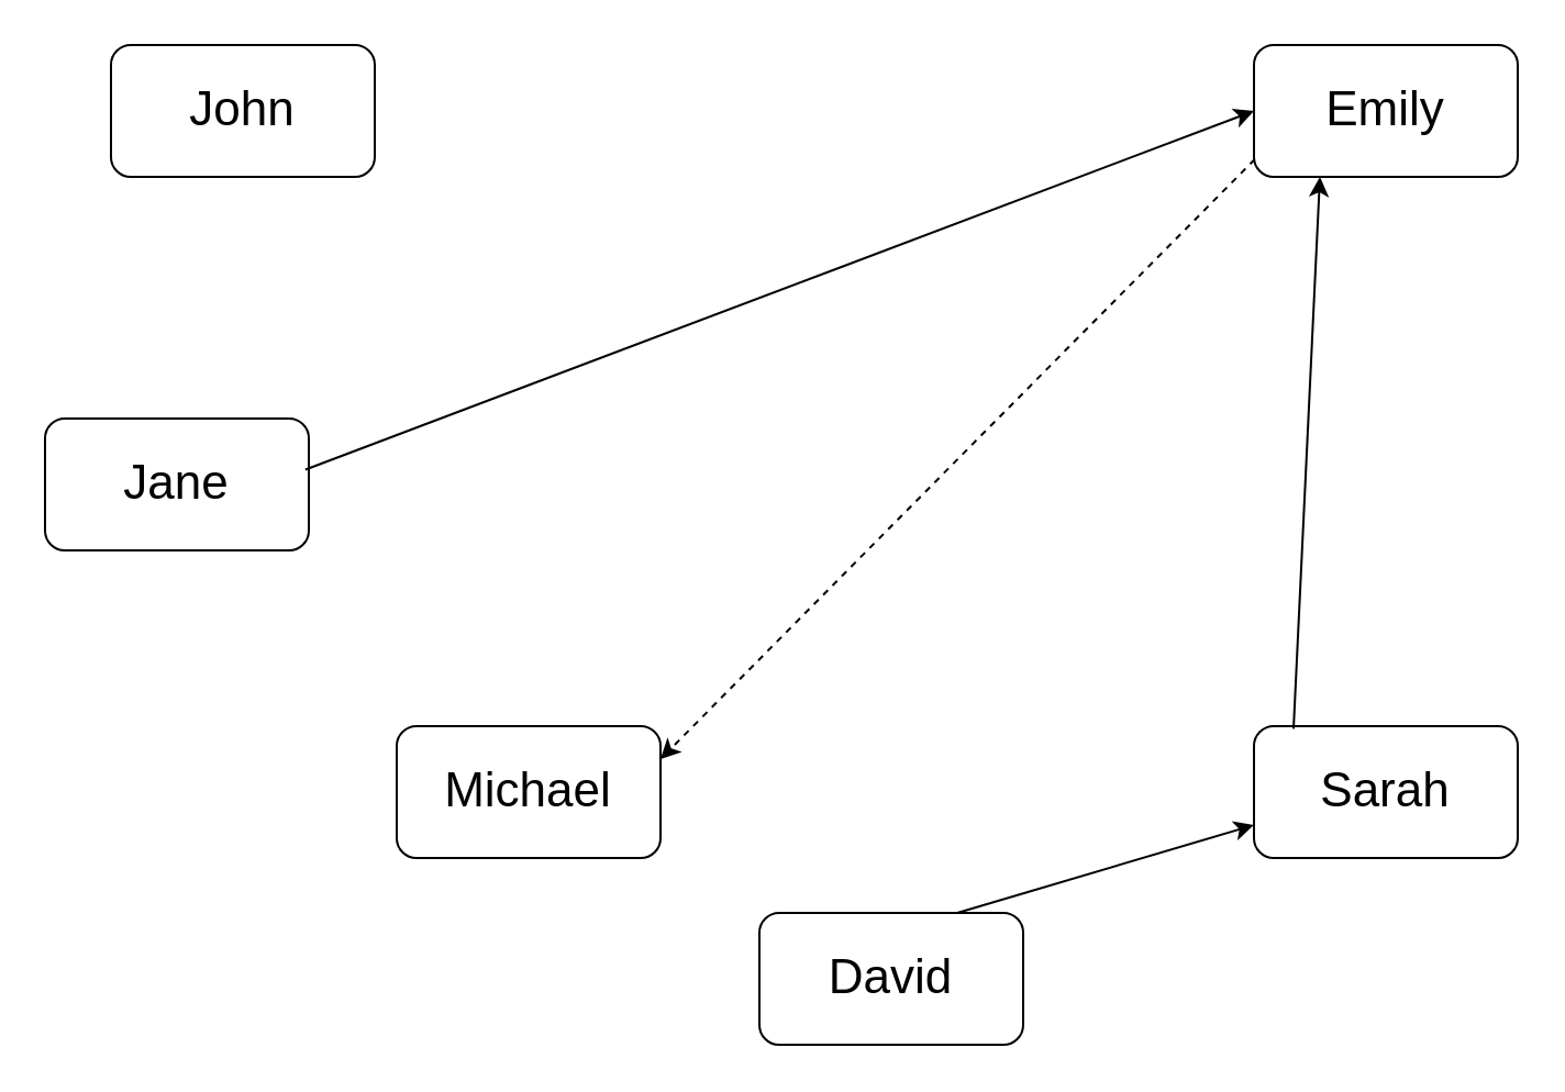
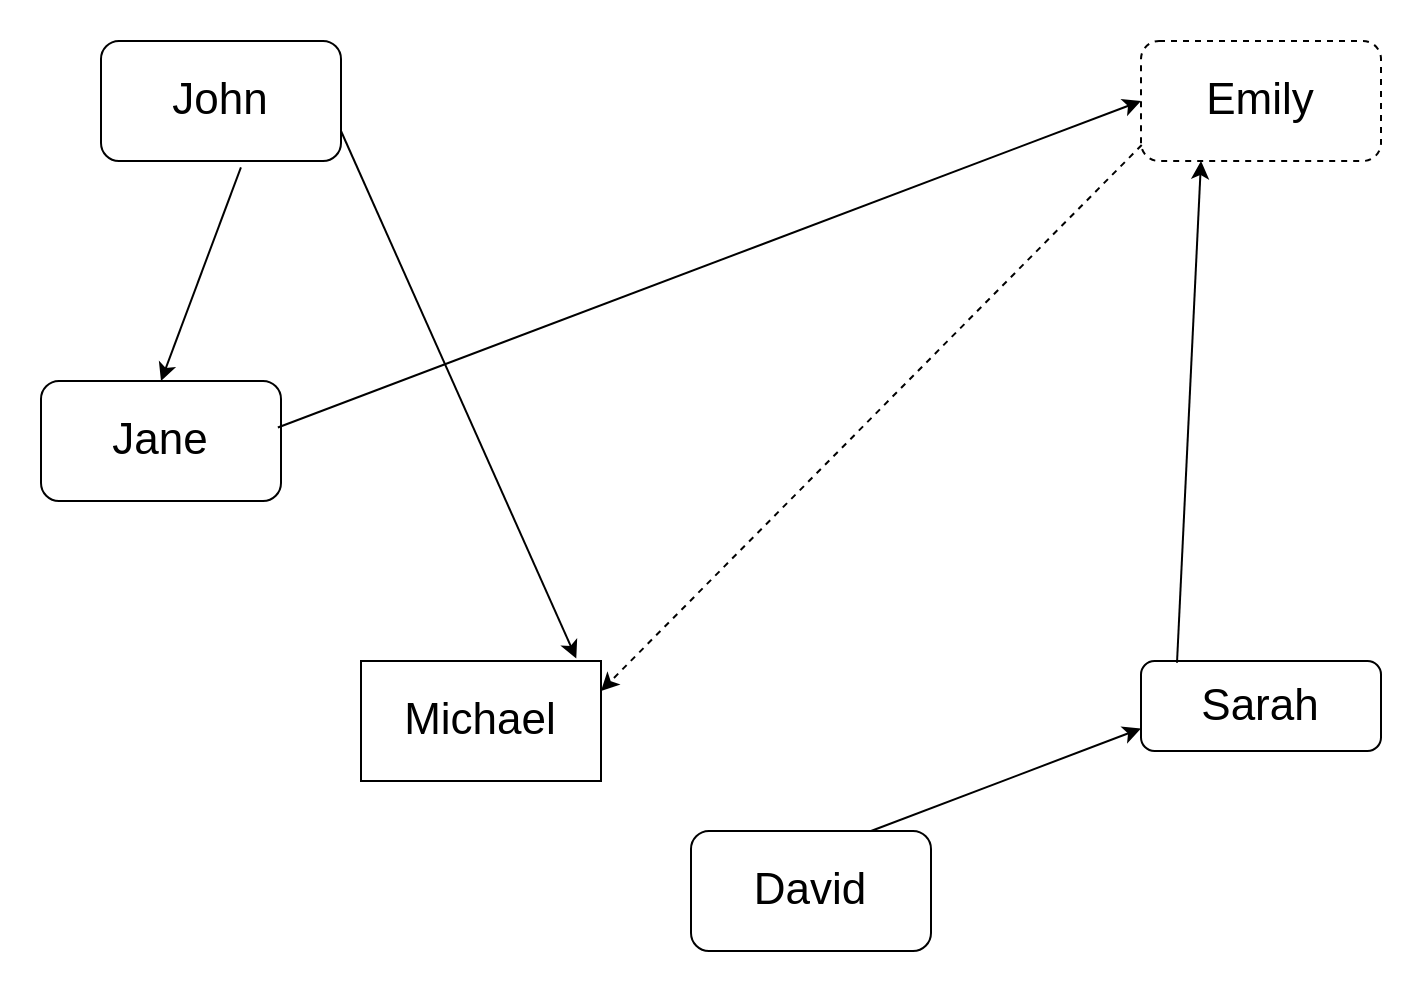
- <mxCell id="3" value="&lt;font color=&quot;#000000&quot; style=&quot;font-size: 22px;&quot;&gt;Emily&lt;/font&gt;" style="rounded=1;whiteSpace=wrap;html=1;labelBackgroundColor=none;fontColor=#000033;labelBorderColor=none;" vertex="1" parent="1"><mxGeometry x="570" y="20" width="120" height="60" as="geometry" /></mxCell>
+ <mxCell id="3" value="&lt;font color=&quot;#000000&quot; style=&quot;font-size: 22px;&quot;&gt;Emily&lt;/font&gt;" style="rounded=1;whiteSpace=wrap;html=1;labelBackgroundColor=none;fontColor=#000033;labelBorderColor=none;dashed=1;" vertex="1" parent="1"><mxGeometry x="570" y="20" width="120" height="60" as="geometry" /></mxCell>
+ <mxCell id="8" value="" style="endArrow=classic;html=1;rounded=0;exitX=0.583;exitY=1.053;exitDx=0;exitDy=0;exitPerimeter=0;entryX=0.5;entryY=0;entryDx=0;entryDy=0;" edge="1" parent="1" source="2" target="6"><mxGeometry width="50" height="50" relative="1" as="geometry"><mxPoint x="350" y="190" as="sourcePoint" /><mxPoint x="400" y="140" as="targetPoint" /><Array as="points" /></mxGeometry></mxCell>
+ <mxCell id="13" value="" style="endArrow=classic;html=1;rounded=0;exitX=1;exitY=0.75;exitDx=0;exitDy=0;entryX=0.897;entryY=-0.02;entryDx=0;entryDy=0;entryPerimeter=0;" edge="1" parent="1" source="2" target="4"><mxGeometry width="50" height="50" relative="1" as="geometry"><mxPoint x="350" y="190" as="sourcePoint" /><mxPoint x="400" y="140" as="targetPoint" /></mxGeometry></mxCell>
- <mxCell id="4" value="&lt;font style=&quot;font-size: 22px;&quot;&gt;Michael&lt;/font&gt;" style="rounded=1;whiteSpace=wrap;html=1;" vertex="1" parent="1"><mxGeometry x="180" y="330" width="120" height="60" as="geometry" /></mxCell>
+ <mxCell id="4" value="&lt;font style=&quot;font-size: 22px;&quot;&gt;Michael&lt;/font&gt;" style="whiteSpace=wrap;html=1;rounded=0;" vertex="1" parent="1"><mxGeometry x="180" y="330" width="120" height="60" as="geometry" /></mxCell>
- <mxCell id="7" value="&lt;font style=&quot;font-size: 22px;&quot;&gt;Sarah&lt;/font&gt;" style="rounded=1;whiteSpace=wrap;html=1;" vertex="1" parent="1"><mxGeometry x="570" y="330" width="120" height="60" as="geometry" /></mxCell>
+ <mxCell id="7" value="&lt;font style=&quot;font-size: 22px;&quot;&gt;Sarah&lt;/font&gt;" style="rounded=1;whiteSpace=wrap;html=1;" vertex="1" parent="1"><mxGeometry x="570" y="330" width="120" height="45" as="geometry" /></mxCell>
